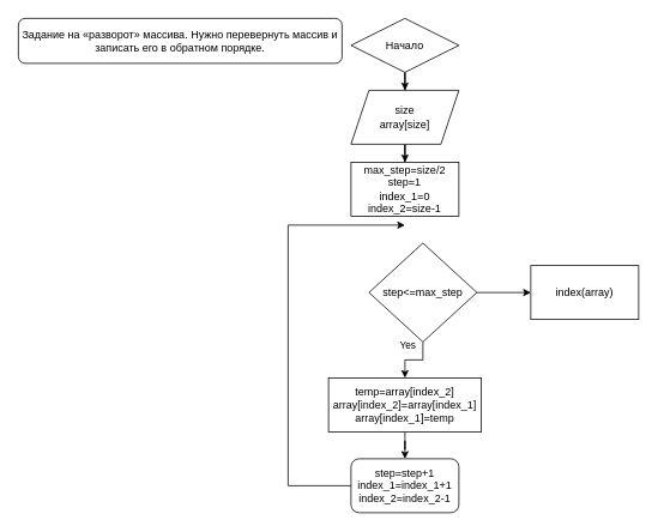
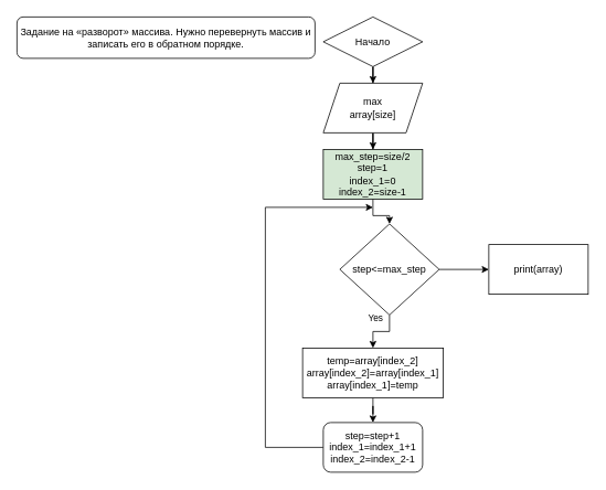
- <mxCell id="6" value="size&lt;br&gt;array[size]" style="shape=parallelogram;perimeter=parallelogramPerimeter;whiteSpace=wrap;html=1;fixedSize=1;" vertex="1" parent="1"><mxGeometry x="390" y="100" width="120" height="60" as="geometry" /></mxCell>
+ <mxCell id="6" value="max&lt;br&gt;array[size]" style="shape=parallelogram;perimeter=parallelogramPerimeter;whiteSpace=wrap;html=1;fixedSize=1;" vertex="1" parent="1"><mxGeometry x="390" y="100" width="120" height="60" as="geometry" /></mxCell>
- <mxCell id="8" value="max_step=size/2&lt;br&gt;step=1&lt;br&gt;index_1=0&lt;br&gt;index_2=size-1" style="rounded=0;whiteSpace=wrap;html=1;" vertex="1" parent="1"><mxGeometry x="390" y="180" width="120" height="60" as="geometry" /></mxCell>
+ <mxCell id="8" value="max_step=size/2&lt;br&gt;step=1&lt;br&gt;index_1=0&lt;br&gt;index_2=size-1" style="rounded=0;whiteSpace=wrap;html=1;fillColor=#d5e8d4;" vertex="1" parent="1"><mxGeometry x="390" y="180" width="120" height="60" as="geometry" /></mxCell>
+ <mxCell id="7" value="" style="edgeStyle=orthogonalEdgeStyle;rounded=0;orthogonalLoop=1;jettySize=auto;html=1;" edge="1" parent="1" source="8" target="12"><mxGeometry relative="1" as="geometry" /></mxCell>
- <mxCell id="17" value="index(array)" style="whiteSpace=wrap;html=1;" vertex="1" parent="1"><mxGeometry x="590" y="295" width="120" height="60" as="geometry" /></mxCell>
+ <mxCell id="17" value="print(array)" style="whiteSpace=wrap;html=1;" vertex="1" parent="1"><mxGeometry x="590" y="295" width="120" height="60" as="geometry" /></mxCell>
